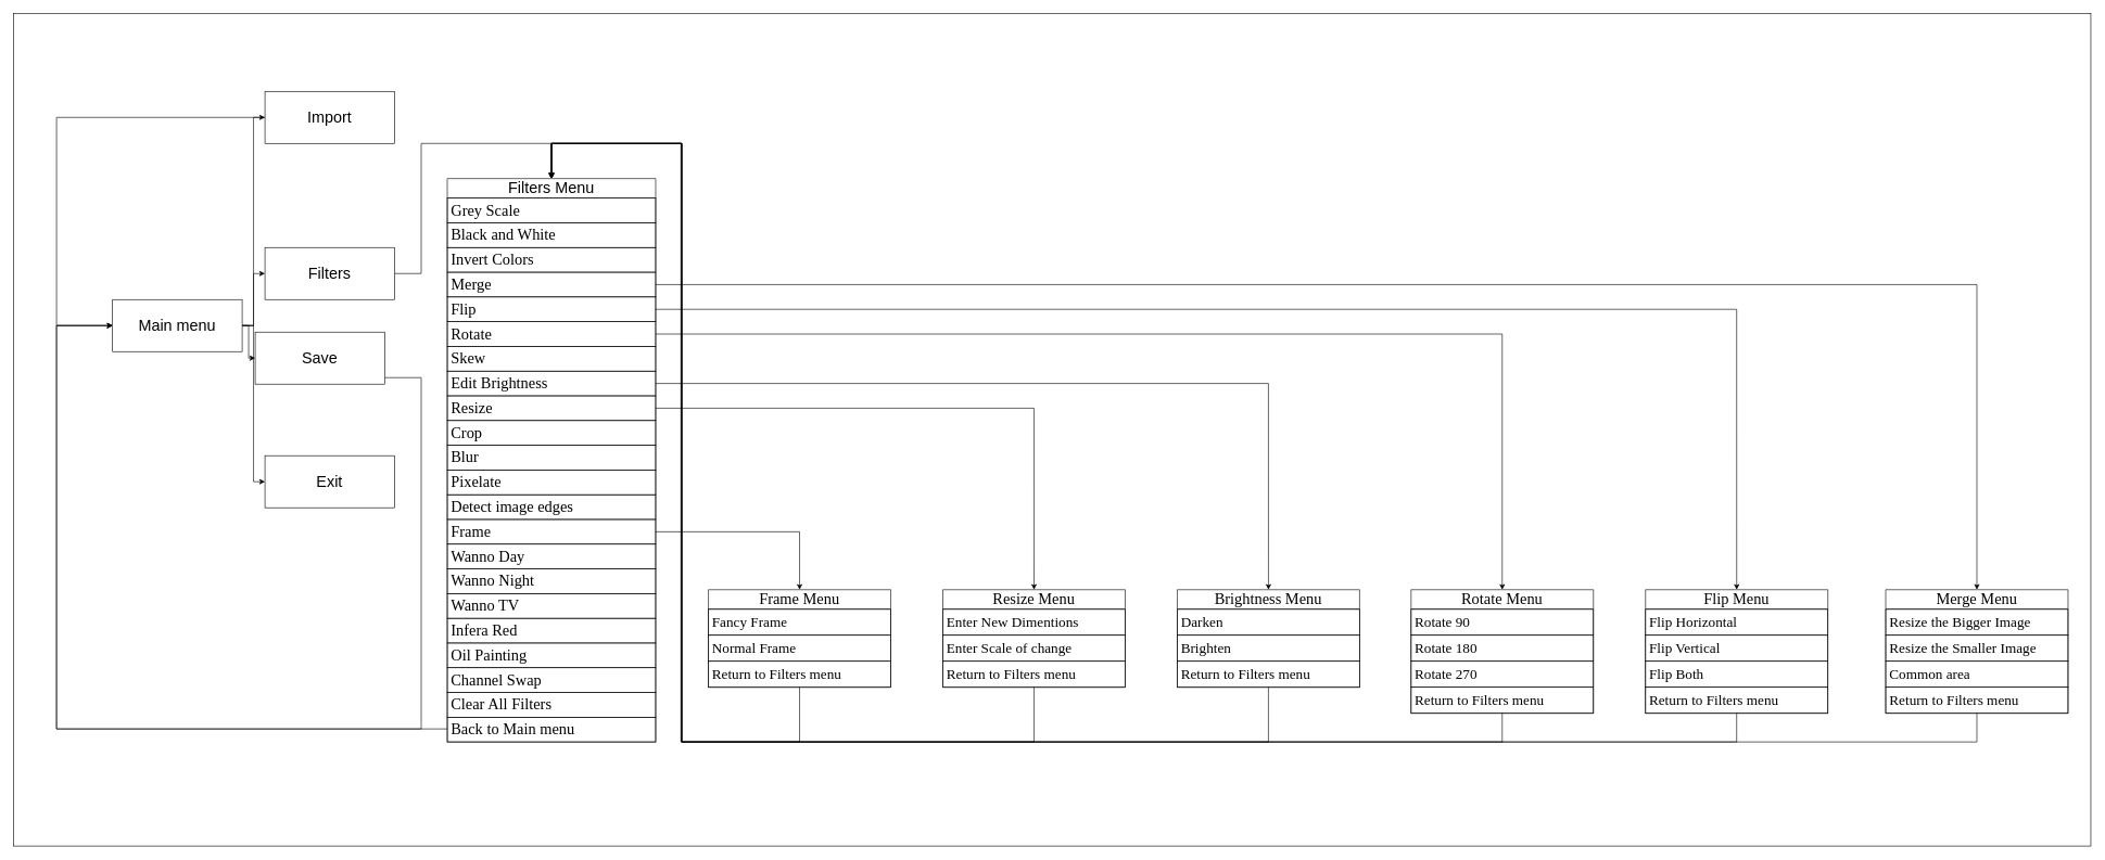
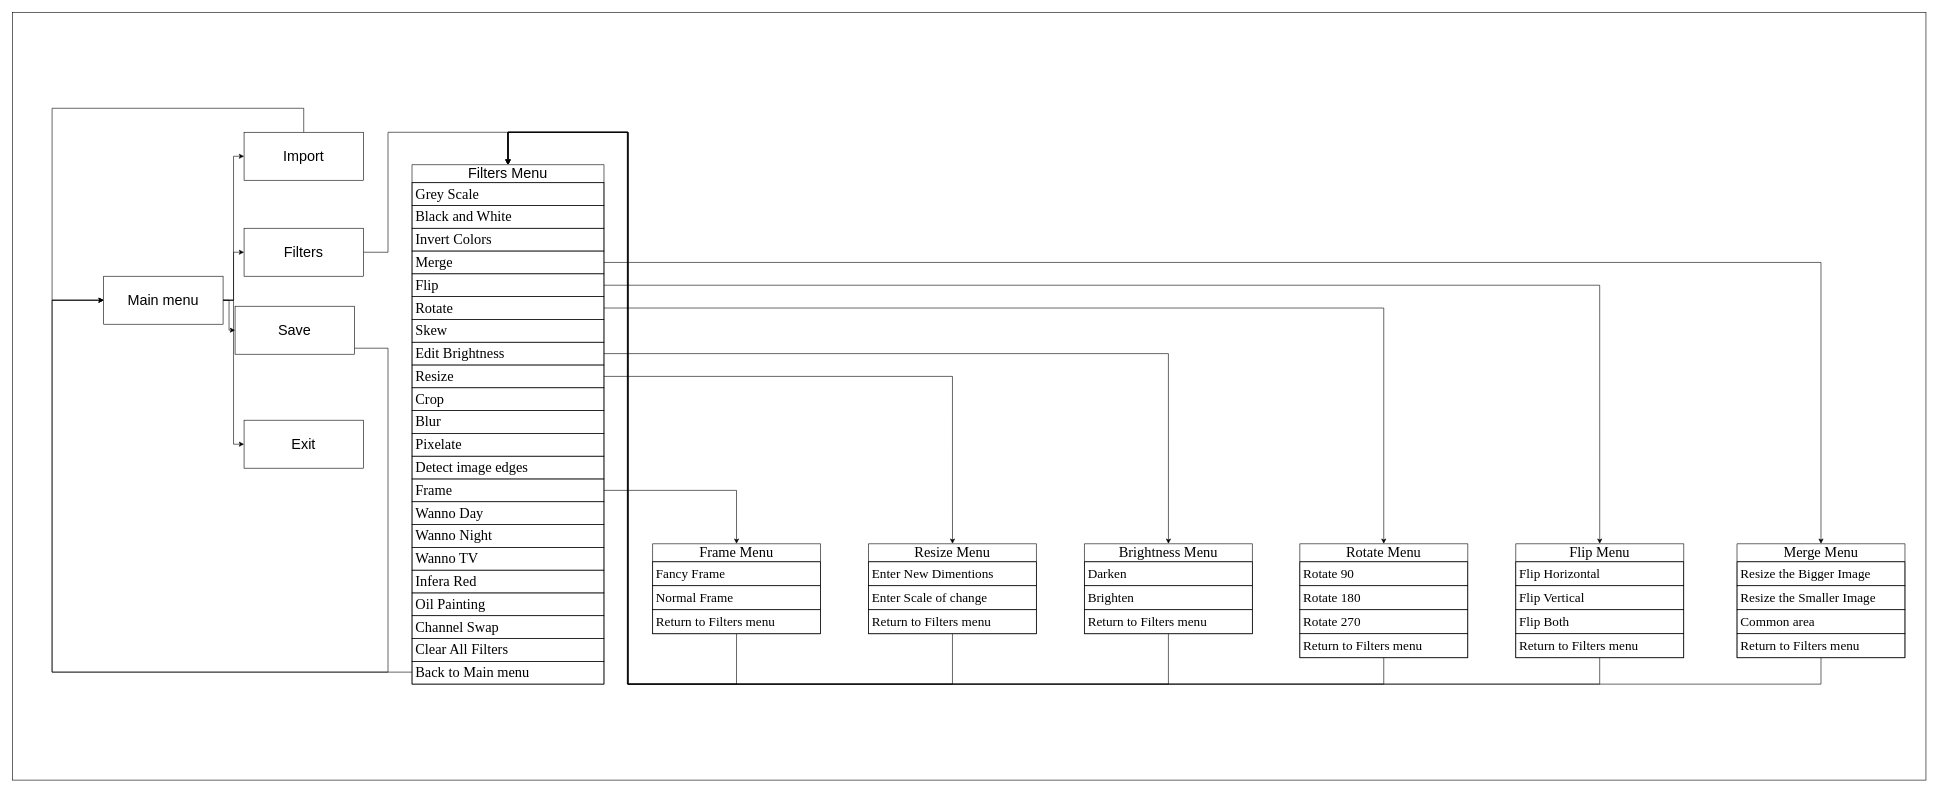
- <mxCell id="9" value="&lt;span style=&quot;font-size: 24px;&quot;&gt;Import&lt;/span&gt;" style="rounded=0;whiteSpace=wrap;html=1;" parent="1" vertex="1"><mxGeometry x="406.14" y="140" width="199" height="80" as="geometry" /></mxCell>
+ <mxCell id="9" value="&lt;span style=&quot;font-size: 24px;&quot;&gt;Import&lt;/span&gt;" style="rounded=0;whiteSpace=wrap;html=1;" parent="1" vertex="1"><mxGeometry x="406.14" y="220" width="199" height="80" as="geometry" /></mxCell>
